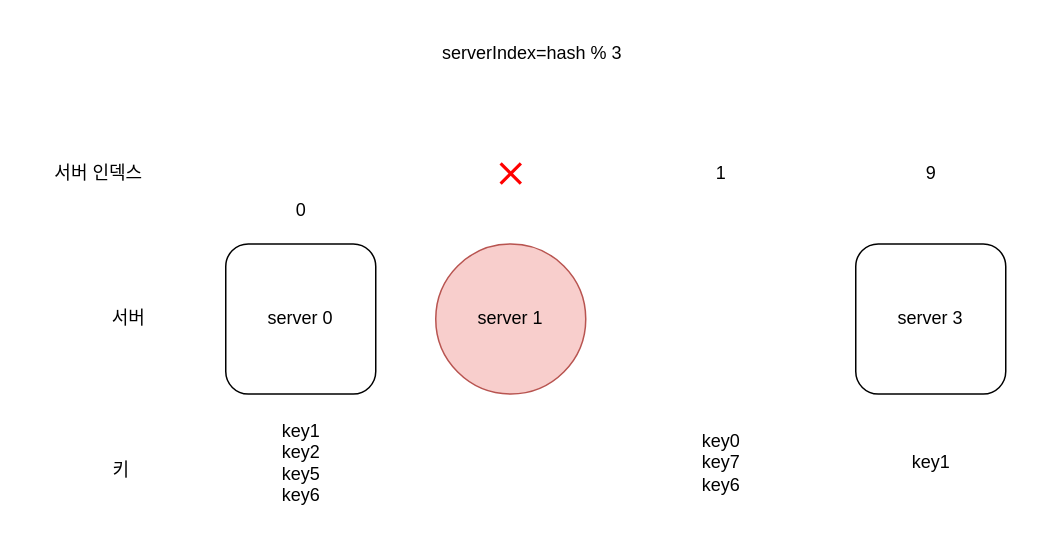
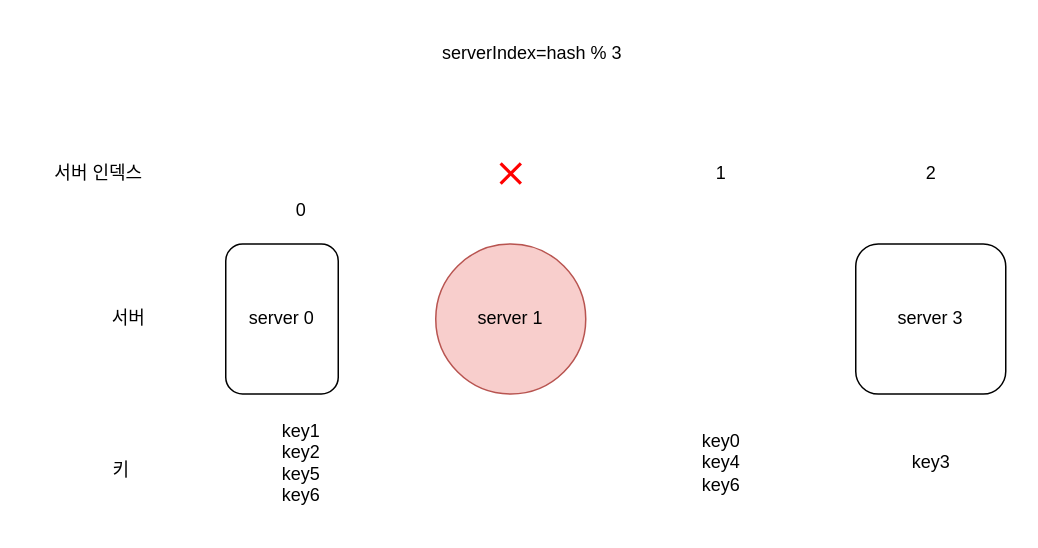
- <mxCell id="7" value="9" style="text;html=1;align=center;verticalAlign=middle;resizable=0;points=[];autosize=1;strokeColor=none;fillColor=none;" vertex="1" parent="1"><mxGeometry x="605" y="100" width="30" height="30" as="geometry" /></mxCell>
+ <mxCell id="7" value="2" style="text;html=1;align=center;verticalAlign=middle;resizable=0;points=[];autosize=1;strokeColor=none;fillColor=none;" vertex="1" parent="1"><mxGeometry x="605" y="100" width="30" height="30" as="geometry" /></mxCell>
- <mxCell id="2" value="server 0" style="rounded=1;whiteSpace=wrap;html=1;" vertex="1" parent="1"><mxGeometry x="150" y="162" width="100" height="100" as="geometry" /></mxCell>
+ <mxCell id="2" value="server 0" style="rounded=1;whiteSpace=wrap;html=1;" vertex="1" parent="1"><mxGeometry x="150" y="162" width="75" height="100" as="geometry" /></mxCell>
- <mxCell id="12" value="key0&lt;div&gt;key7&lt;/div&gt;&lt;div&gt;key6&lt;/div&gt;" style="text;html=1;align=center;verticalAlign=middle;resizable=0;points=[];autosize=1;strokeColor=none;fillColor=none;" vertex="1" parent="1"><mxGeometry x="455" y="278" width="50" height="60" as="geometry" /></mxCell>
+ <mxCell id="12" value="key0&lt;div&gt;key4&lt;/div&gt;&lt;div&gt;key6&lt;/div&gt;" style="text;html=1;align=center;verticalAlign=middle;resizable=0;points=[];autosize=1;strokeColor=none;fillColor=none;" vertex="1" parent="1"><mxGeometry x="455" y="278" width="50" height="60" as="geometry" /></mxCell>
- <mxCell id="13" value="key1" style="text;html=1;align=center;verticalAlign=middle;resizable=0;points=[];autosize=1;strokeColor=none;fillColor=none;" vertex="1" parent="1"><mxGeometry x="595" y="293" width="50" height="30" as="geometry" /></mxCell>
+ <mxCell id="13" value="key3" style="text;html=1;align=center;verticalAlign=middle;resizable=0;points=[];autosize=1;strokeColor=none;fillColor=none;" vertex="1" parent="1"><mxGeometry x="595" y="293" width="50" height="30" as="geometry" /></mxCell>
